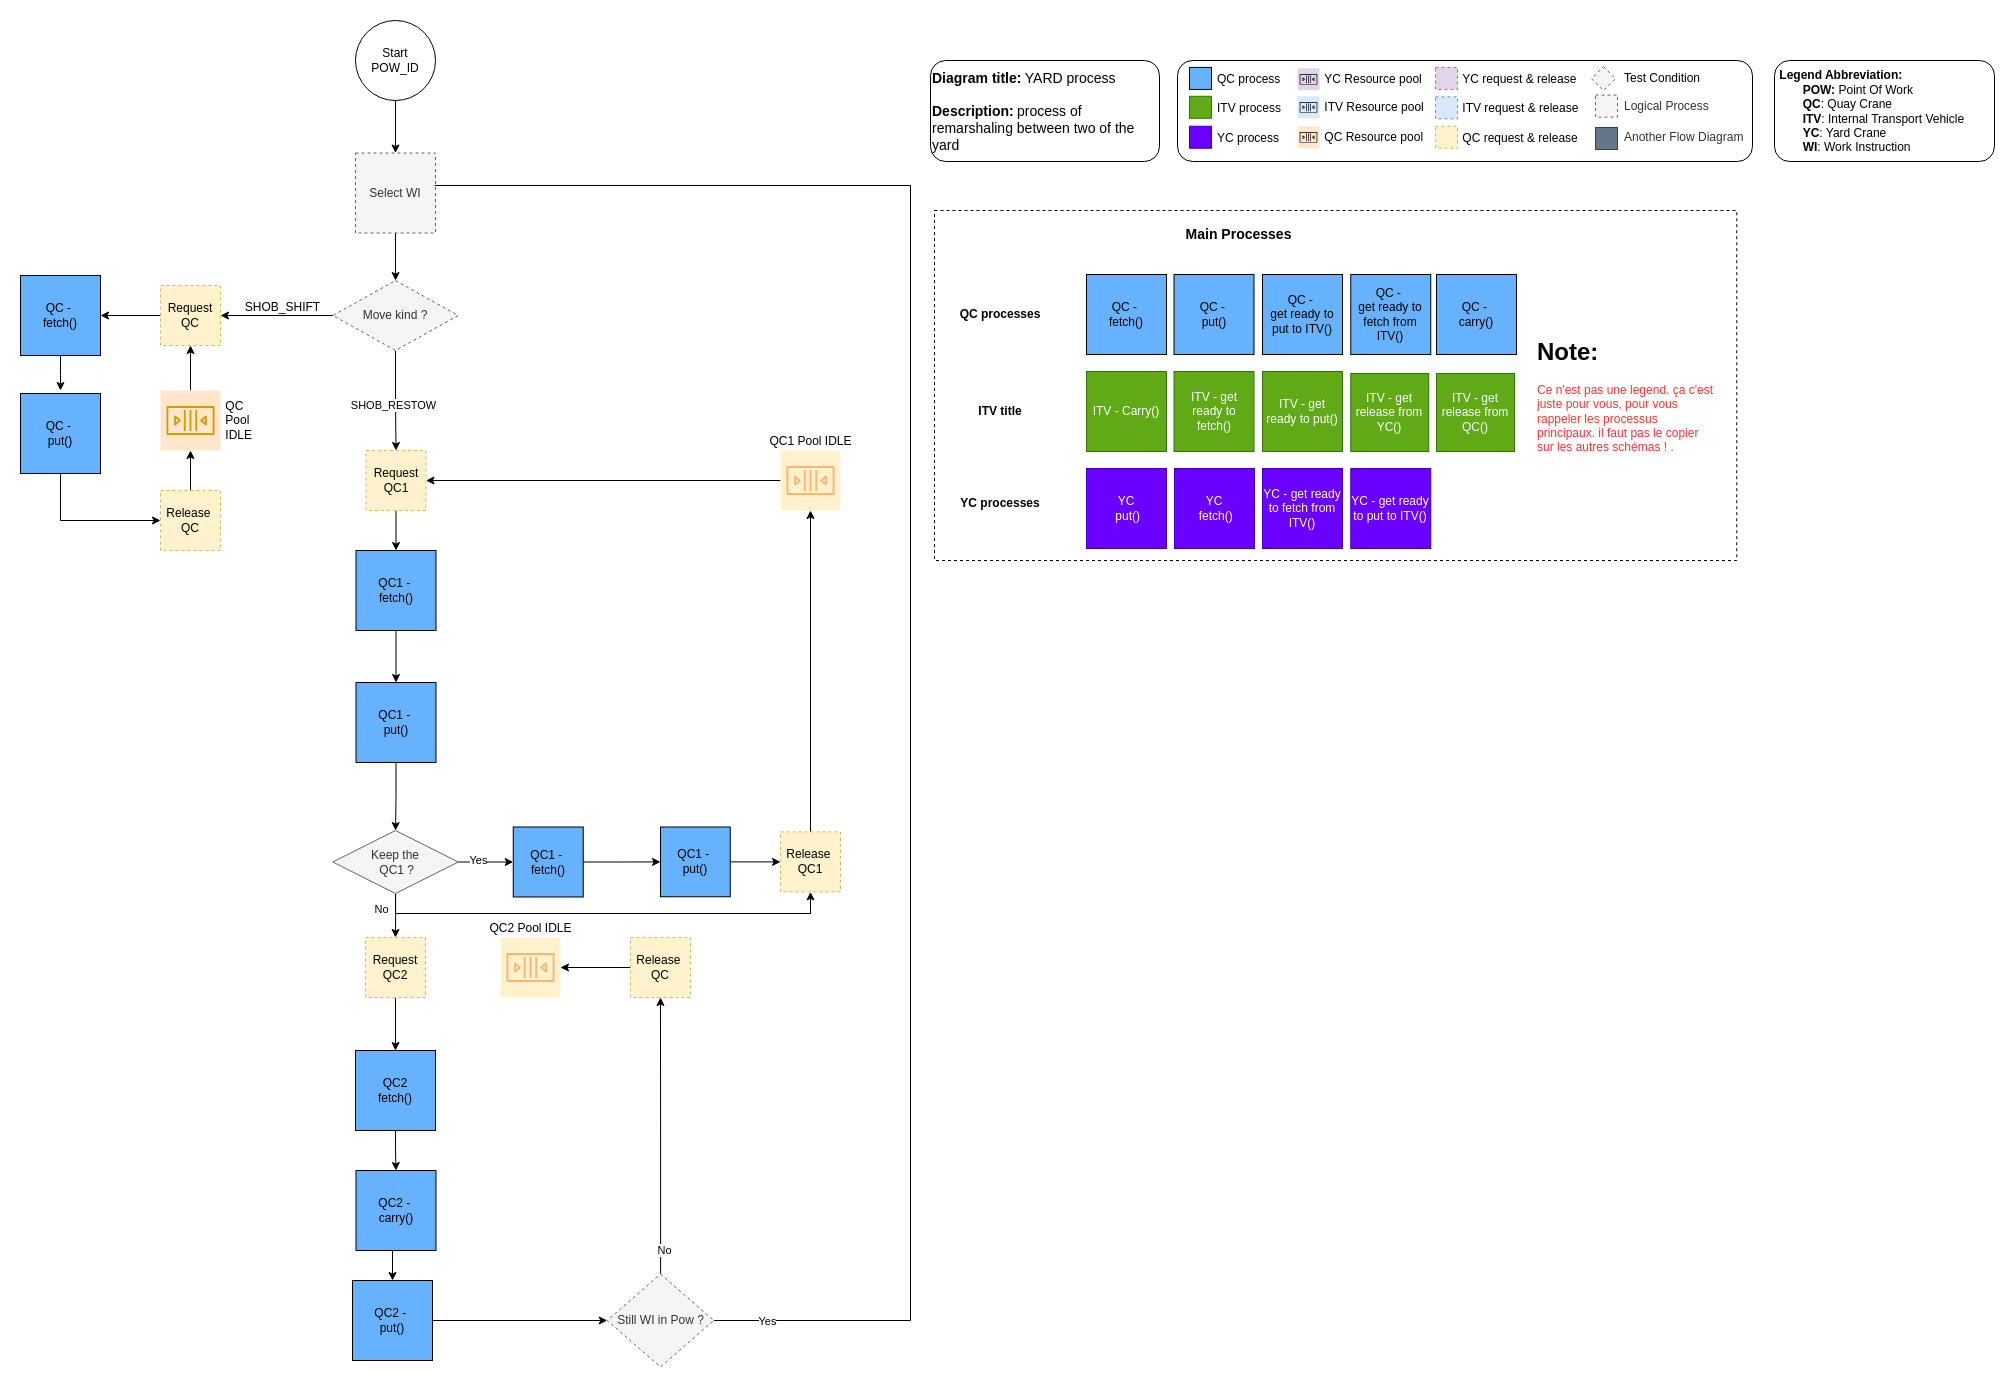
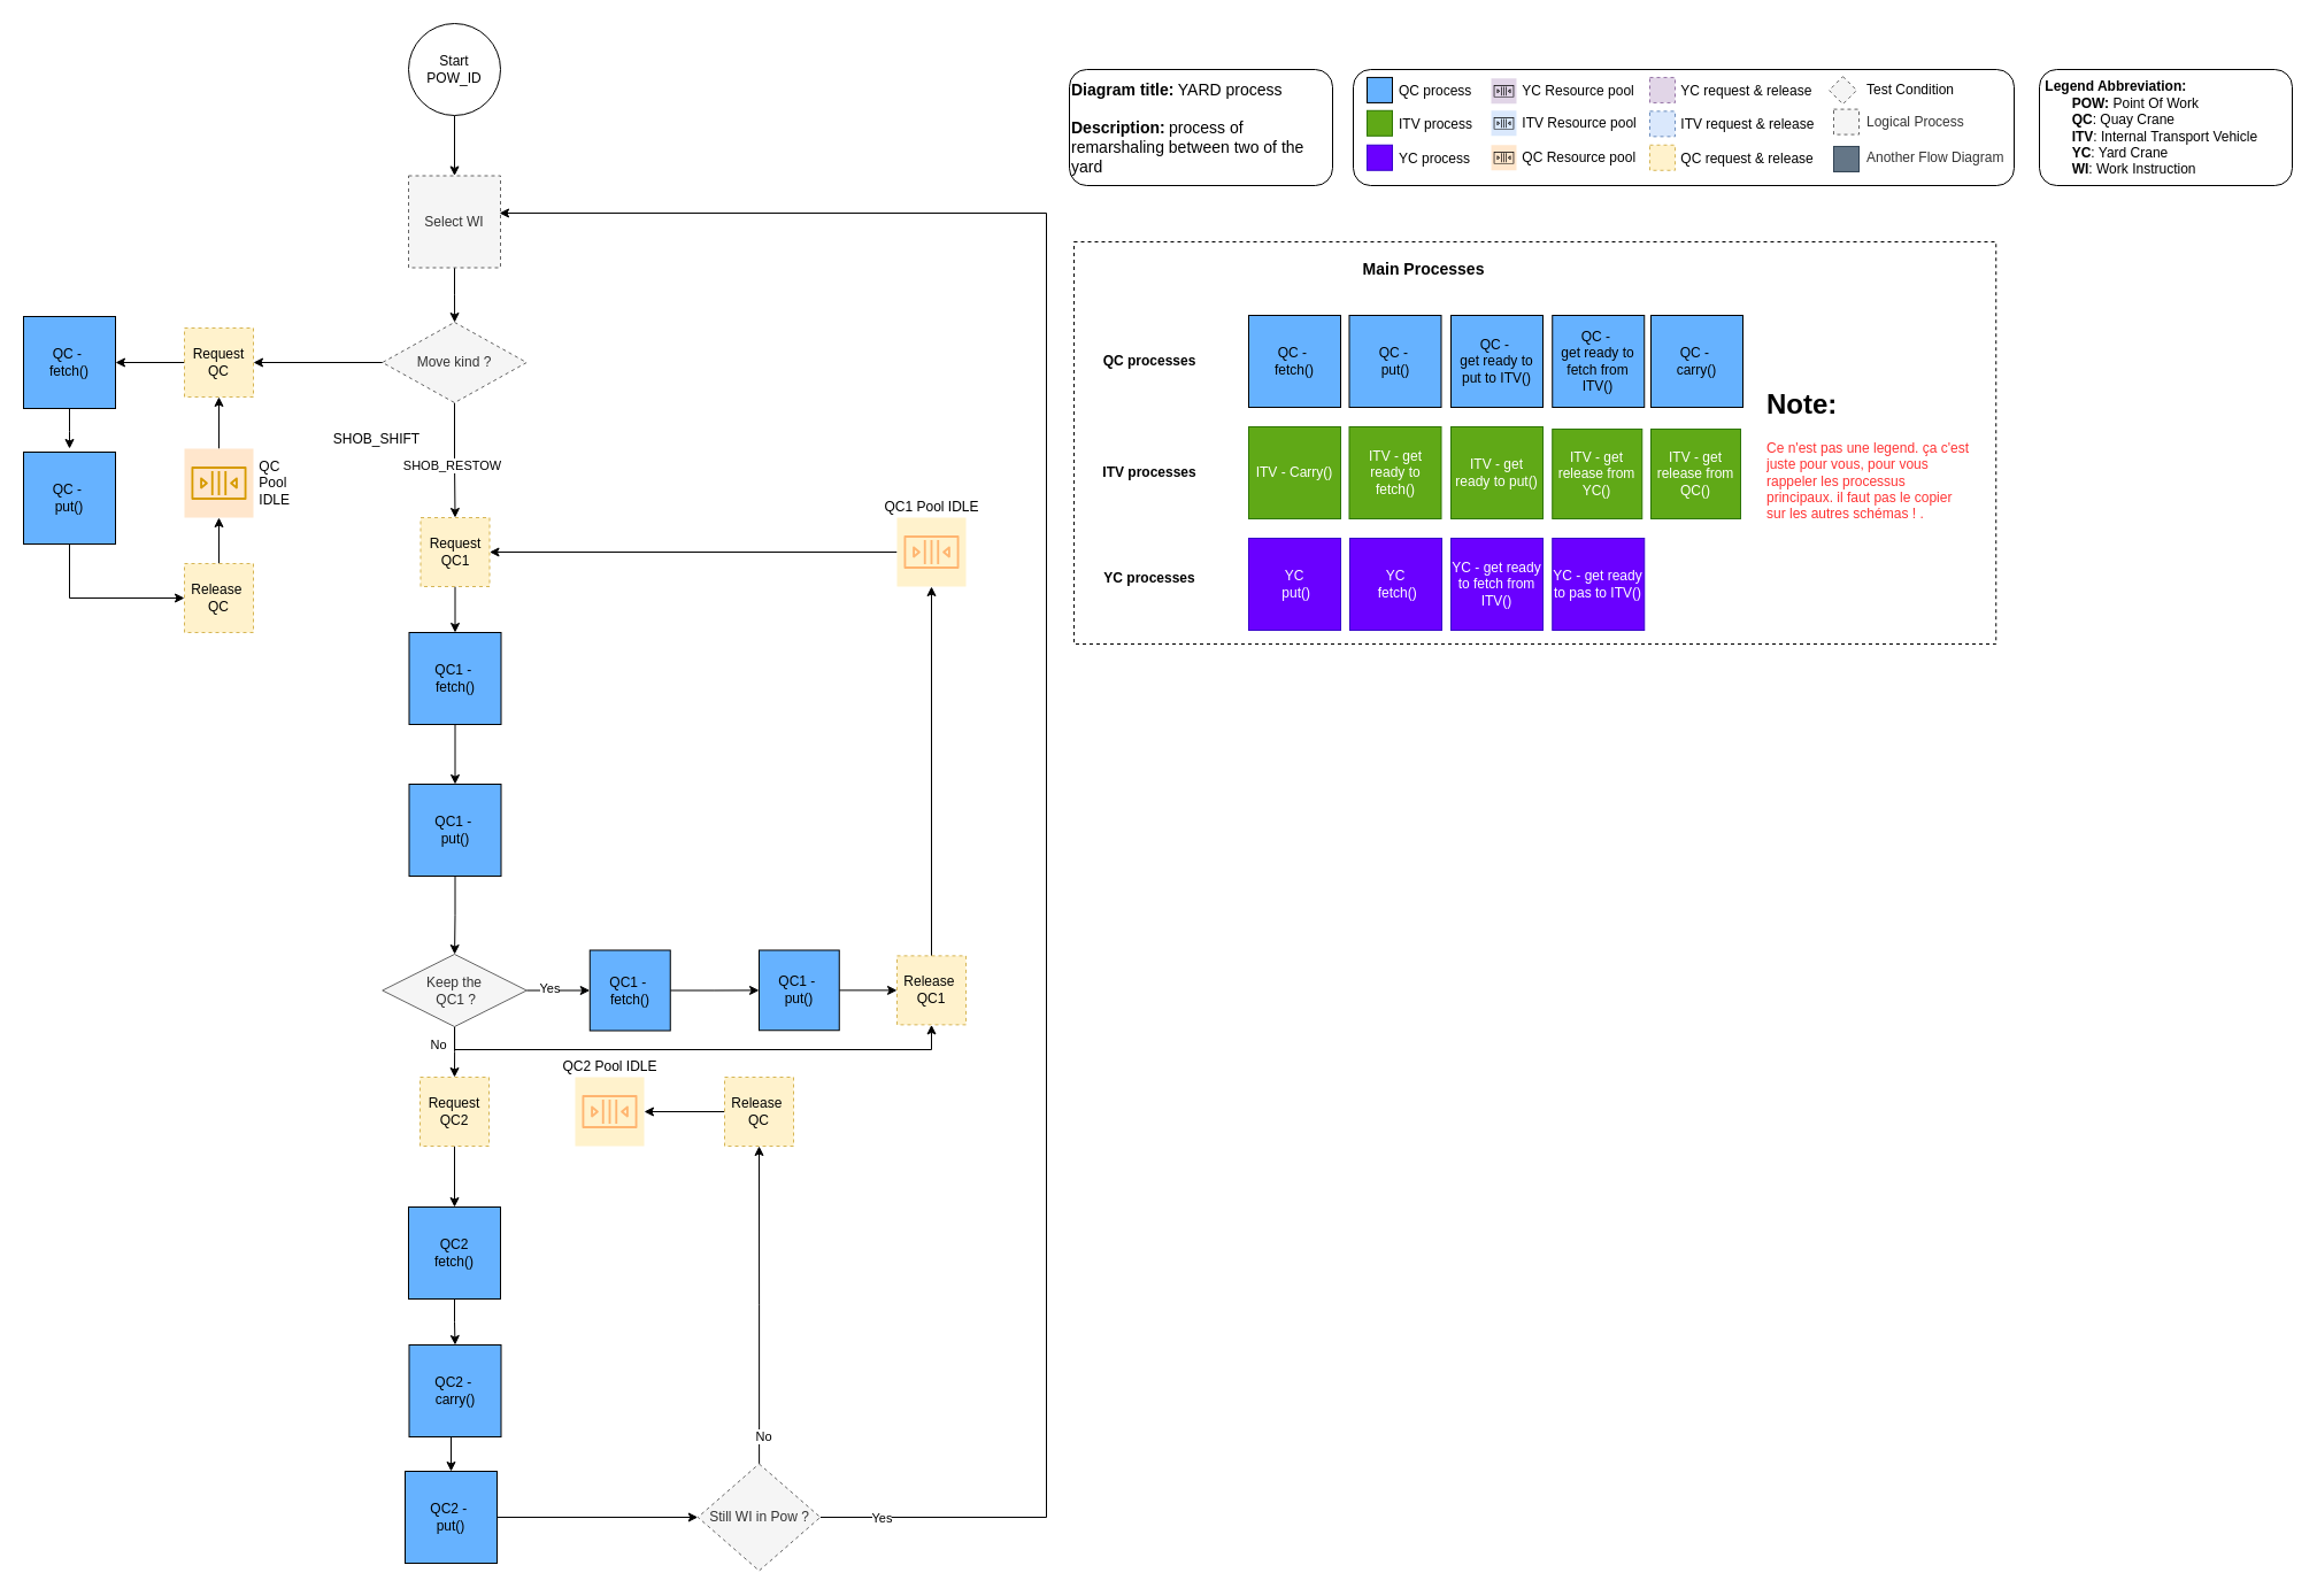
- <mxCell id="32" style="edgeStyle=orthogonalEdgeStyle;rounded=0;orthogonalLoop=1;jettySize=auto;html=1;entryX=0.988;entryY=0.406;entryDx=0;entryDy=0;entryPerimeter=0;endArrow=none;" edge="1" parent="1" source="36" target="5"><mxGeometry relative="1" as="geometry"><mxPoint x="960" y="1330" as="targetPoint" /><Array as="points"><mxPoint x="910" y="1320" /><mxPoint x="910" y="185" /></Array></mxGeometry></mxCell>
+ <mxCell id="32" style="edgeStyle=orthogonalEdgeStyle;rounded=0;orthogonalLoop=1;jettySize=auto;html=1;entryX=0.988;entryY=0.406;entryDx=0;entryDy=0;entryPerimeter=0;" edge="1" parent="1" source="36" target="5"><mxGeometry relative="1" as="geometry"><mxPoint x="960" y="1330" as="targetPoint" /><Array as="points"><mxPoint x="910" y="1320" /><mxPoint x="910" y="185" /></Array></mxGeometry></mxCell>
- <mxCell id="81" value="SHOB_SHIFT" style="text;html=1;align=center;verticalAlign=middle;resizable=0;points=[];autosize=1;strokeColor=none;fillColor=none;" vertex="1" parent="1"><mxGeometry x="232.25" y="291.5" width="100" height="30" as="geometry" /></mxCell>
+ <mxCell id="81" value="SHOB_SHIFT" style="text;html=1;align=center;verticalAlign=middle;resizable=0;points=[];autosize=1;strokeColor=none;fillColor=none;" vertex="1" parent="1"><mxGeometry x="277.25" y="366.5" width="100" height="30" as="geometry" /></mxCell>
- <mxCell id="68" value="&lt;b&gt;ITV title&lt;/b&gt;" style="text;html=1;align=center;verticalAlign=middle;whiteSpace=wrap;rounded=0;" vertex="1" parent="1"><mxGeometry x="930" y="396" width="140" height="30" as="geometry" /></mxCell>
+ <mxCell id="68" value="&lt;b&gt;ITV processes&lt;/b&gt;" style="text;html=1;align=center;verticalAlign=middle;whiteSpace=wrap;rounded=0;" vertex="1" parent="1"><mxGeometry x="930" y="396" width="140" height="30" as="geometry" /></mxCell>
- <mxCell id="78" value="YC - get ready to put to ITV()" style="whiteSpace=wrap;html=1;aspect=fixed;fillColor=#6a00ff;fontColor=#ffffff;strokeColor=#3700CC;" vertex="1" parent="1"><mxGeometry x="1350.25" y="468" width="80" height="80" as="geometry" /></mxCell>
+ <mxCell id="78" value="YC - get ready to pas to ITV()" style="whiteSpace=wrap;html=1;aspect=fixed;fillColor=#6a00ff;fontColor=#ffffff;strokeColor=#3700CC;" vertex="1" parent="1"><mxGeometry x="1350.25" y="468" width="80" height="80" as="geometry" /></mxCell>
